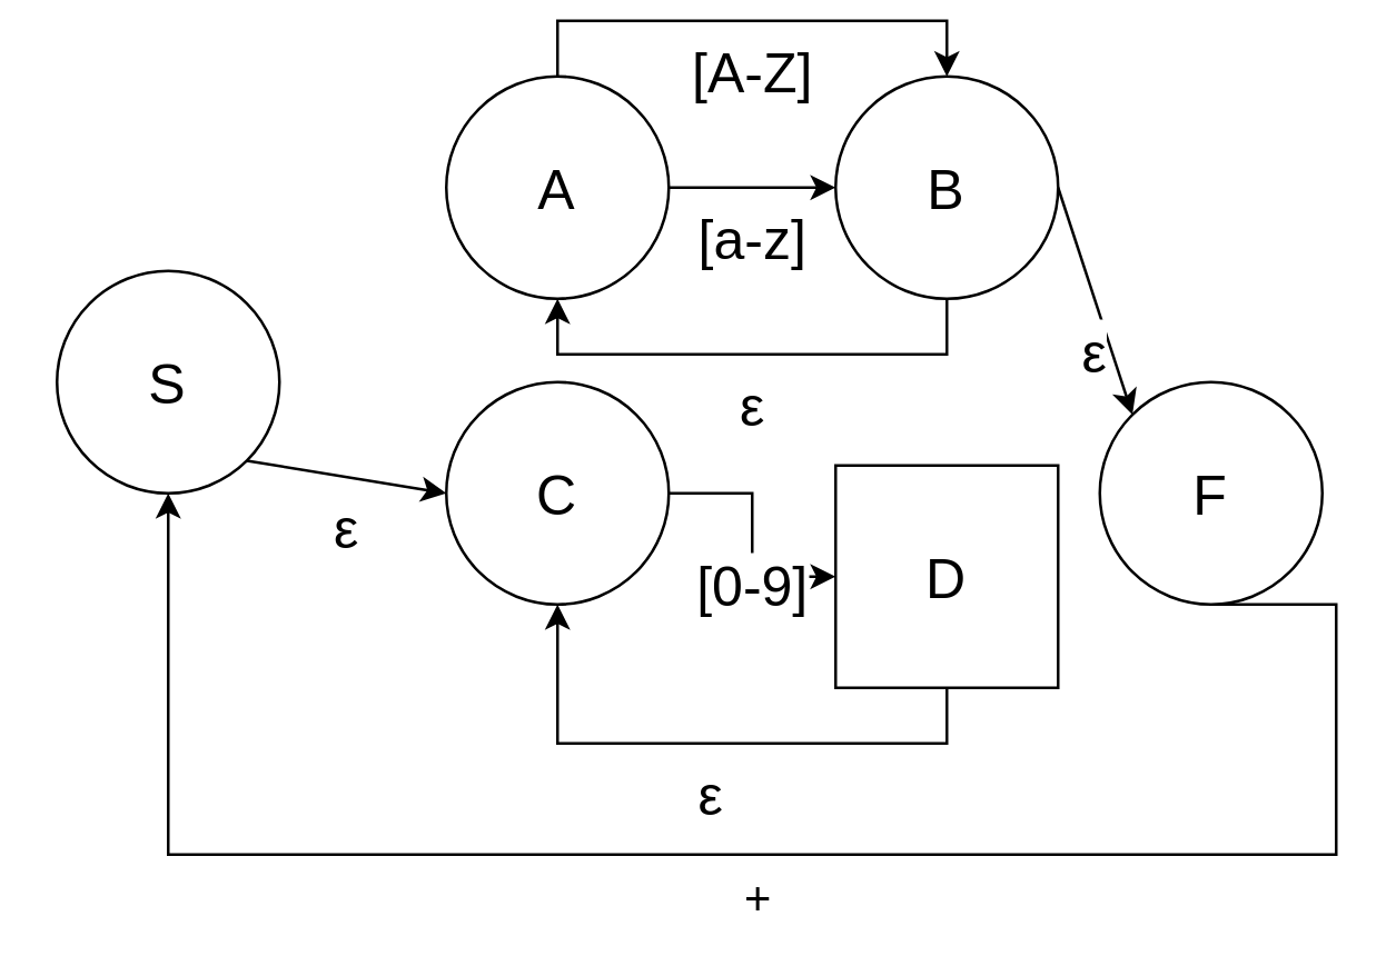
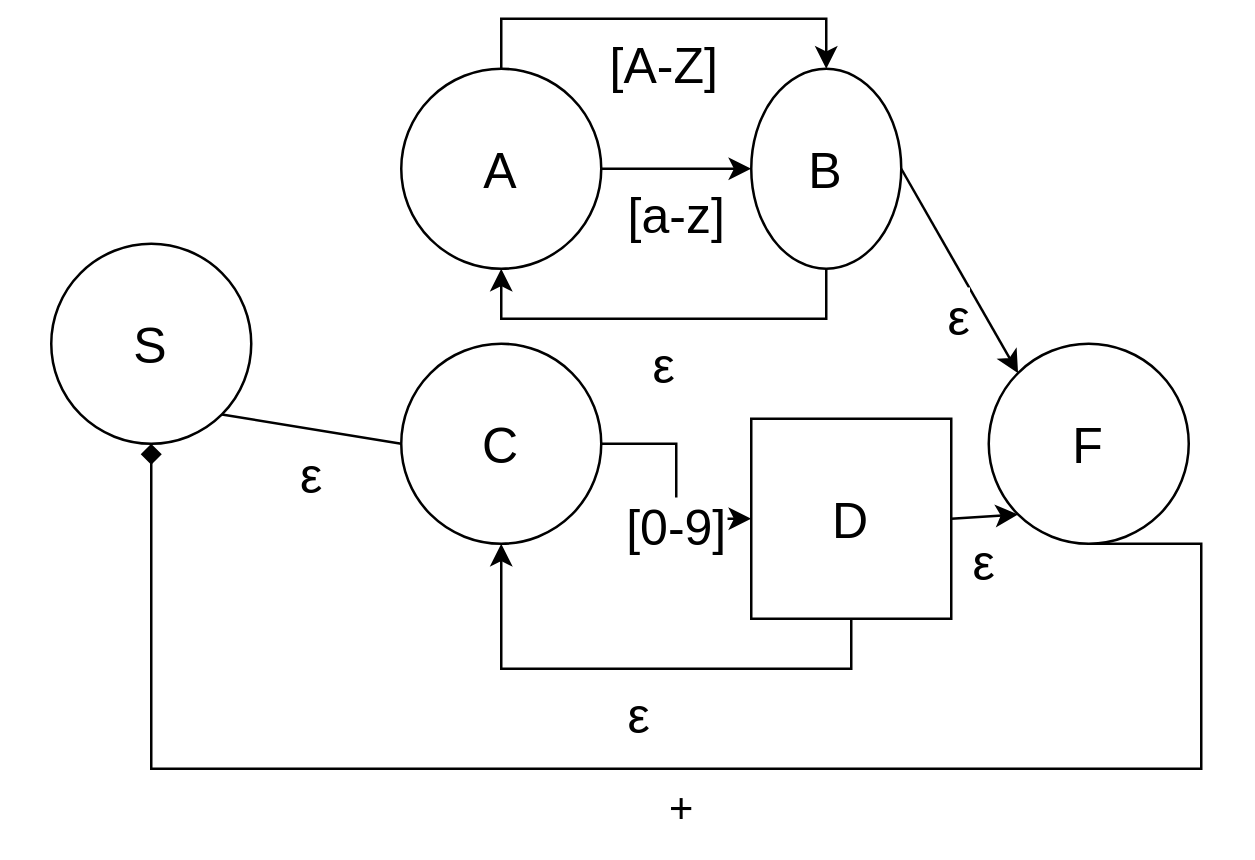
- <mxCell id="12" value="B" style="ellipse;whiteSpace=wrap;html=1;aspect=fixed;fontSize=20;" vertex="1" parent="1"><mxGeometry x="300" y="20" width="80" height="80" as="geometry" /></mxCell>
+ <mxCell id="12" value="B" style="ellipse;whiteSpace=wrap;html=1;aspect=fixed;fontSize=20;" vertex="1" parent="1"><mxGeometry x="300" y="20" width="60" height="80" as="geometry" /></mxCell>
- <mxCell id="2" value="ε" style="edgeStyle=none;rounded=0;orthogonalLoop=1;jettySize=auto;html=1;exitX=1;exitY=1;exitDx=0;exitDy=0;entryX=0;entryY=0.5;entryDx=0;entryDy=0;fontSize=20;labelPosition=center;verticalLabelPosition=bottom;align=center;verticalAlign=top;" edge="1" parent="1" source="3" target="14"><mxGeometry relative="1" as="geometry"><mxPoint x="88" y="118" as="sourcePoint" /><mxPoint x="160" y="140" as="targetPoint" /></mxGeometry></mxCell>
+ <mxCell id="2" value="ε" style="edgeStyle=none;rounded=0;orthogonalLoop=1;jettySize=auto;html=1;exitX=1;exitY=1;exitDx=0;exitDy=0;entryX=0;entryY=0.5;entryDx=0;entryDy=0;fontSize=20;labelPosition=center;verticalLabelPosition=bottom;align=center;verticalAlign=top;endArrow=none;" edge="1" parent="1" source="3" target="14"><mxGeometry relative="1" as="geometry"><mxPoint x="88" y="118" as="sourcePoint" /><mxPoint x="160" y="140" as="targetPoint" /></mxGeometry></mxCell>
- <mxCell id="4" value="&lt;sup&gt;+&lt;/sup&gt;" style="edgeStyle=orthogonalEdgeStyle;rounded=0;orthogonalLoop=1;jettySize=auto;html=1;exitX=0.5;exitY=1;exitDx=0;exitDy=0;entryX=0.5;entryY=1;entryDx=0;entryDy=0;fontSize=20;labelPosition=center;verticalLabelPosition=bottom;align=center;verticalAlign=top;" edge="1" parent="1" source="5" target="3"><mxGeometry relative="1" as="geometry"><Array as="points"><mxPoint x="480" y="300" /><mxPoint x="60" y="300" /></Array></mxGeometry></mxCell>
+ <mxCell id="4" value="&lt;sup&gt;+&lt;/sup&gt;" style="edgeStyle=orthogonalEdgeStyle;rounded=0;orthogonalLoop=1;jettySize=auto;html=1;exitX=0.5;exitY=1;exitDx=0;exitDy=0;entryX=0.5;entryY=1;entryDx=0;entryDy=0;fontSize=20;labelPosition=center;verticalLabelPosition=bottom;align=center;verticalAlign=top;endArrow=diamond;" edge="1" parent="1" source="5" target="3"><mxGeometry relative="1" as="geometry"><Array as="points"><mxPoint x="480" y="300" /><mxPoint x="60" y="300" /></Array></mxGeometry></mxCell>
+ <mxCell id="6" value="ε" style="edgeStyle=none;rounded=0;orthogonalLoop=1;jettySize=auto;html=1;exitX=1;exitY=0.5;exitDx=0;exitDy=0;entryX=0;entryY=1;entryDx=0;entryDy=0;fontSize=20;labelPosition=center;verticalLabelPosition=bottom;align=center;verticalAlign=top;" edge="1" parent="1" source="16" target="5"><mxGeometry relative="1" as="geometry"><mxPoint x="380" y="140" as="sourcePoint" /></mxGeometry></mxCell>
